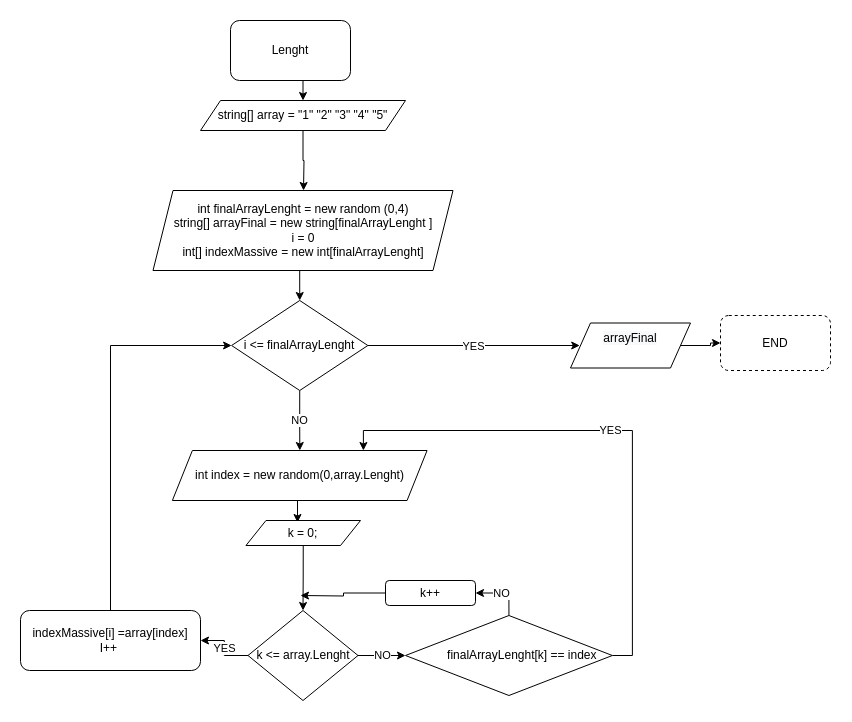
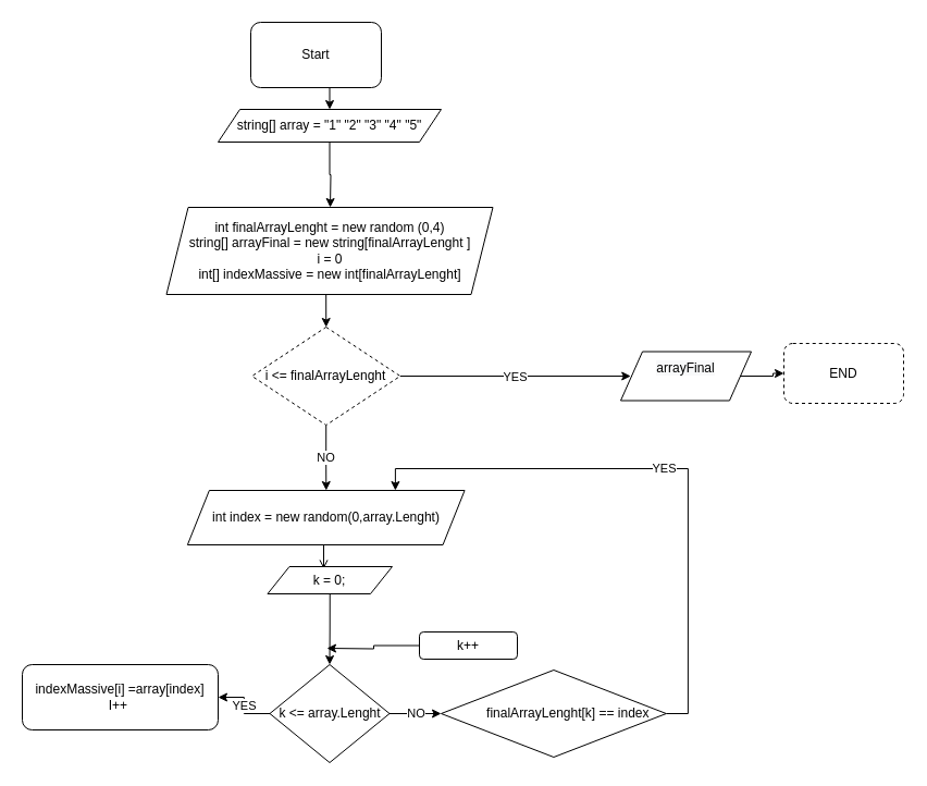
- <mxCell id="3" value="Lenght" style="rounded=1;whiteSpace=wrap;html=1;" vertex="1" parent="1"><mxGeometry x="230" y="20" width="120" height="60" as="geometry" /></mxCell>
+ <mxCell id="3" value="Start" style="rounded=1;whiteSpace=wrap;html=1;" vertex="1" parent="1"><mxGeometry x="230" y="20" width="120" height="60" as="geometry" /></mxCell>
- <mxCell id="10" value="i &amp;lt;= finalArrayLenght" style="rhombus;whiteSpace=wrap;html=1;" vertex="1" parent="1"><mxGeometry x="231.1" y="300" width="136.25" height="90" as="geometry" /></mxCell>
+ <mxCell id="10" value="i &amp;lt;= finalArrayLenght" style="rhombus;whiteSpace=wrap;html=1;dashed=1;" vertex="1" parent="1"><mxGeometry x="231.1" y="300" width="136.25" height="90" as="geometry" /></mxCell>
- <mxCell id="24" style="edgeStyle=orthogonalEdgeStyle;rounded=0;orthogonalLoop=1;jettySize=auto;html=1;exitX=0.5;exitY=0;exitDx=0;exitDy=0;entryX=0;entryY=0.5;entryDx=0;entryDy=0;" edge="1" parent="1" source="25" target="10"><mxGeometry relative="1" as="geometry" /></mxCell>
- <mxCell id="11" style="edgeStyle=orthogonalEdgeStyle;rounded=0;orthogonalLoop=1;jettySize=auto;html=1;exitX=0.5;exitY=1;exitDx=0;exitDy=0;entryX=0.45;entryY=0.08;entryDx=0;entryDy=0;entryPerimeter=0;" edge="1" parent="1" source="12" target="17"><mxGeometry relative="1" as="geometry" /></mxCell>
+ <mxCell id="11" style="edgeStyle=orthogonalEdgeStyle;rounded=0;orthogonalLoop=1;jettySize=auto;html=1;exitX=0.5;exitY=1;exitDx=0;exitDy=0;entryX=0.45;entryY=0.08;entryDx=0;entryDy=0;entryPerimeter=0;endArrow=open;" edge="1" parent="1" source="12" target="17"><mxGeometry relative="1" as="geometry" /></mxCell>
- <mxCell id="19" value="no" style="edgeStyle=orthogonalEdgeStyle;rounded=0;orthogonalLoop=1;jettySize=auto;html=1;exitX=0.5;exitY=0;exitDx=0;exitDy=0;entryX=1;entryY=0.5;entryDx=0;entryDy=0;" edge="1" parent="1" source="21" target="23"><mxGeometry relative="1" as="geometry"><mxPoint x="520" y="590" as="targetPoint" /></mxGeometry></mxCell>
- <mxCell id="20" value="NO" style="edgeLabel;html=1;align=center;verticalAlign=middle;resizable=0;points=[];" vertex="1" connectable="0" parent="19"><mxGeometry x="-0.173" y="-3" relative="1" as="geometry"><mxPoint x="-7" y="3" as="offset" /></mxGeometry></mxCell>
